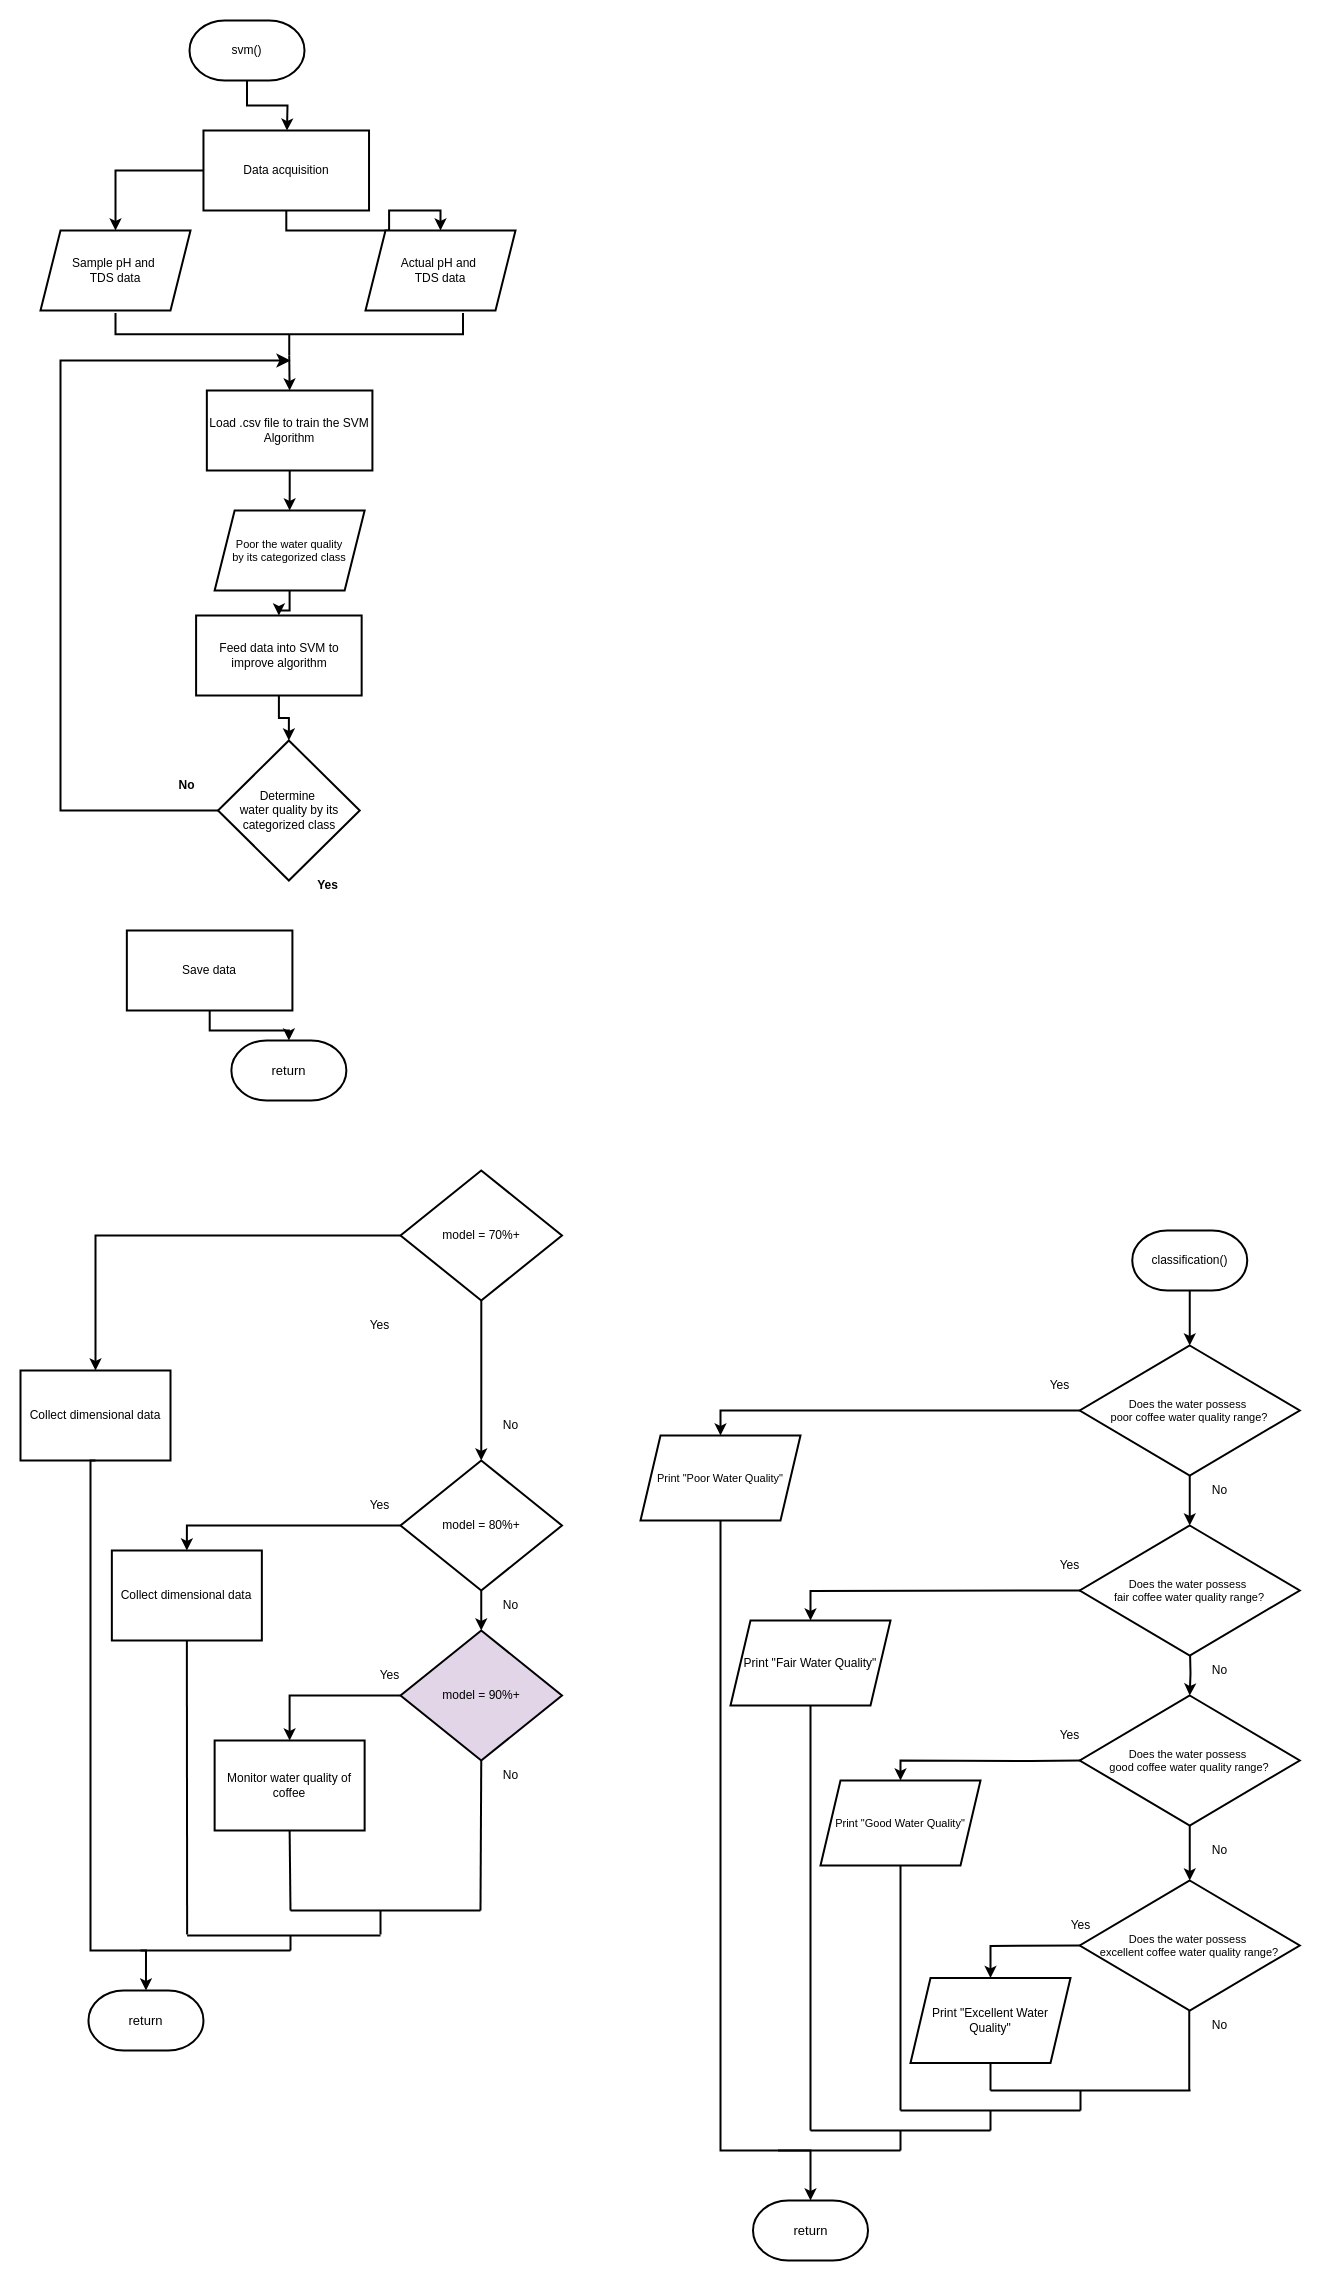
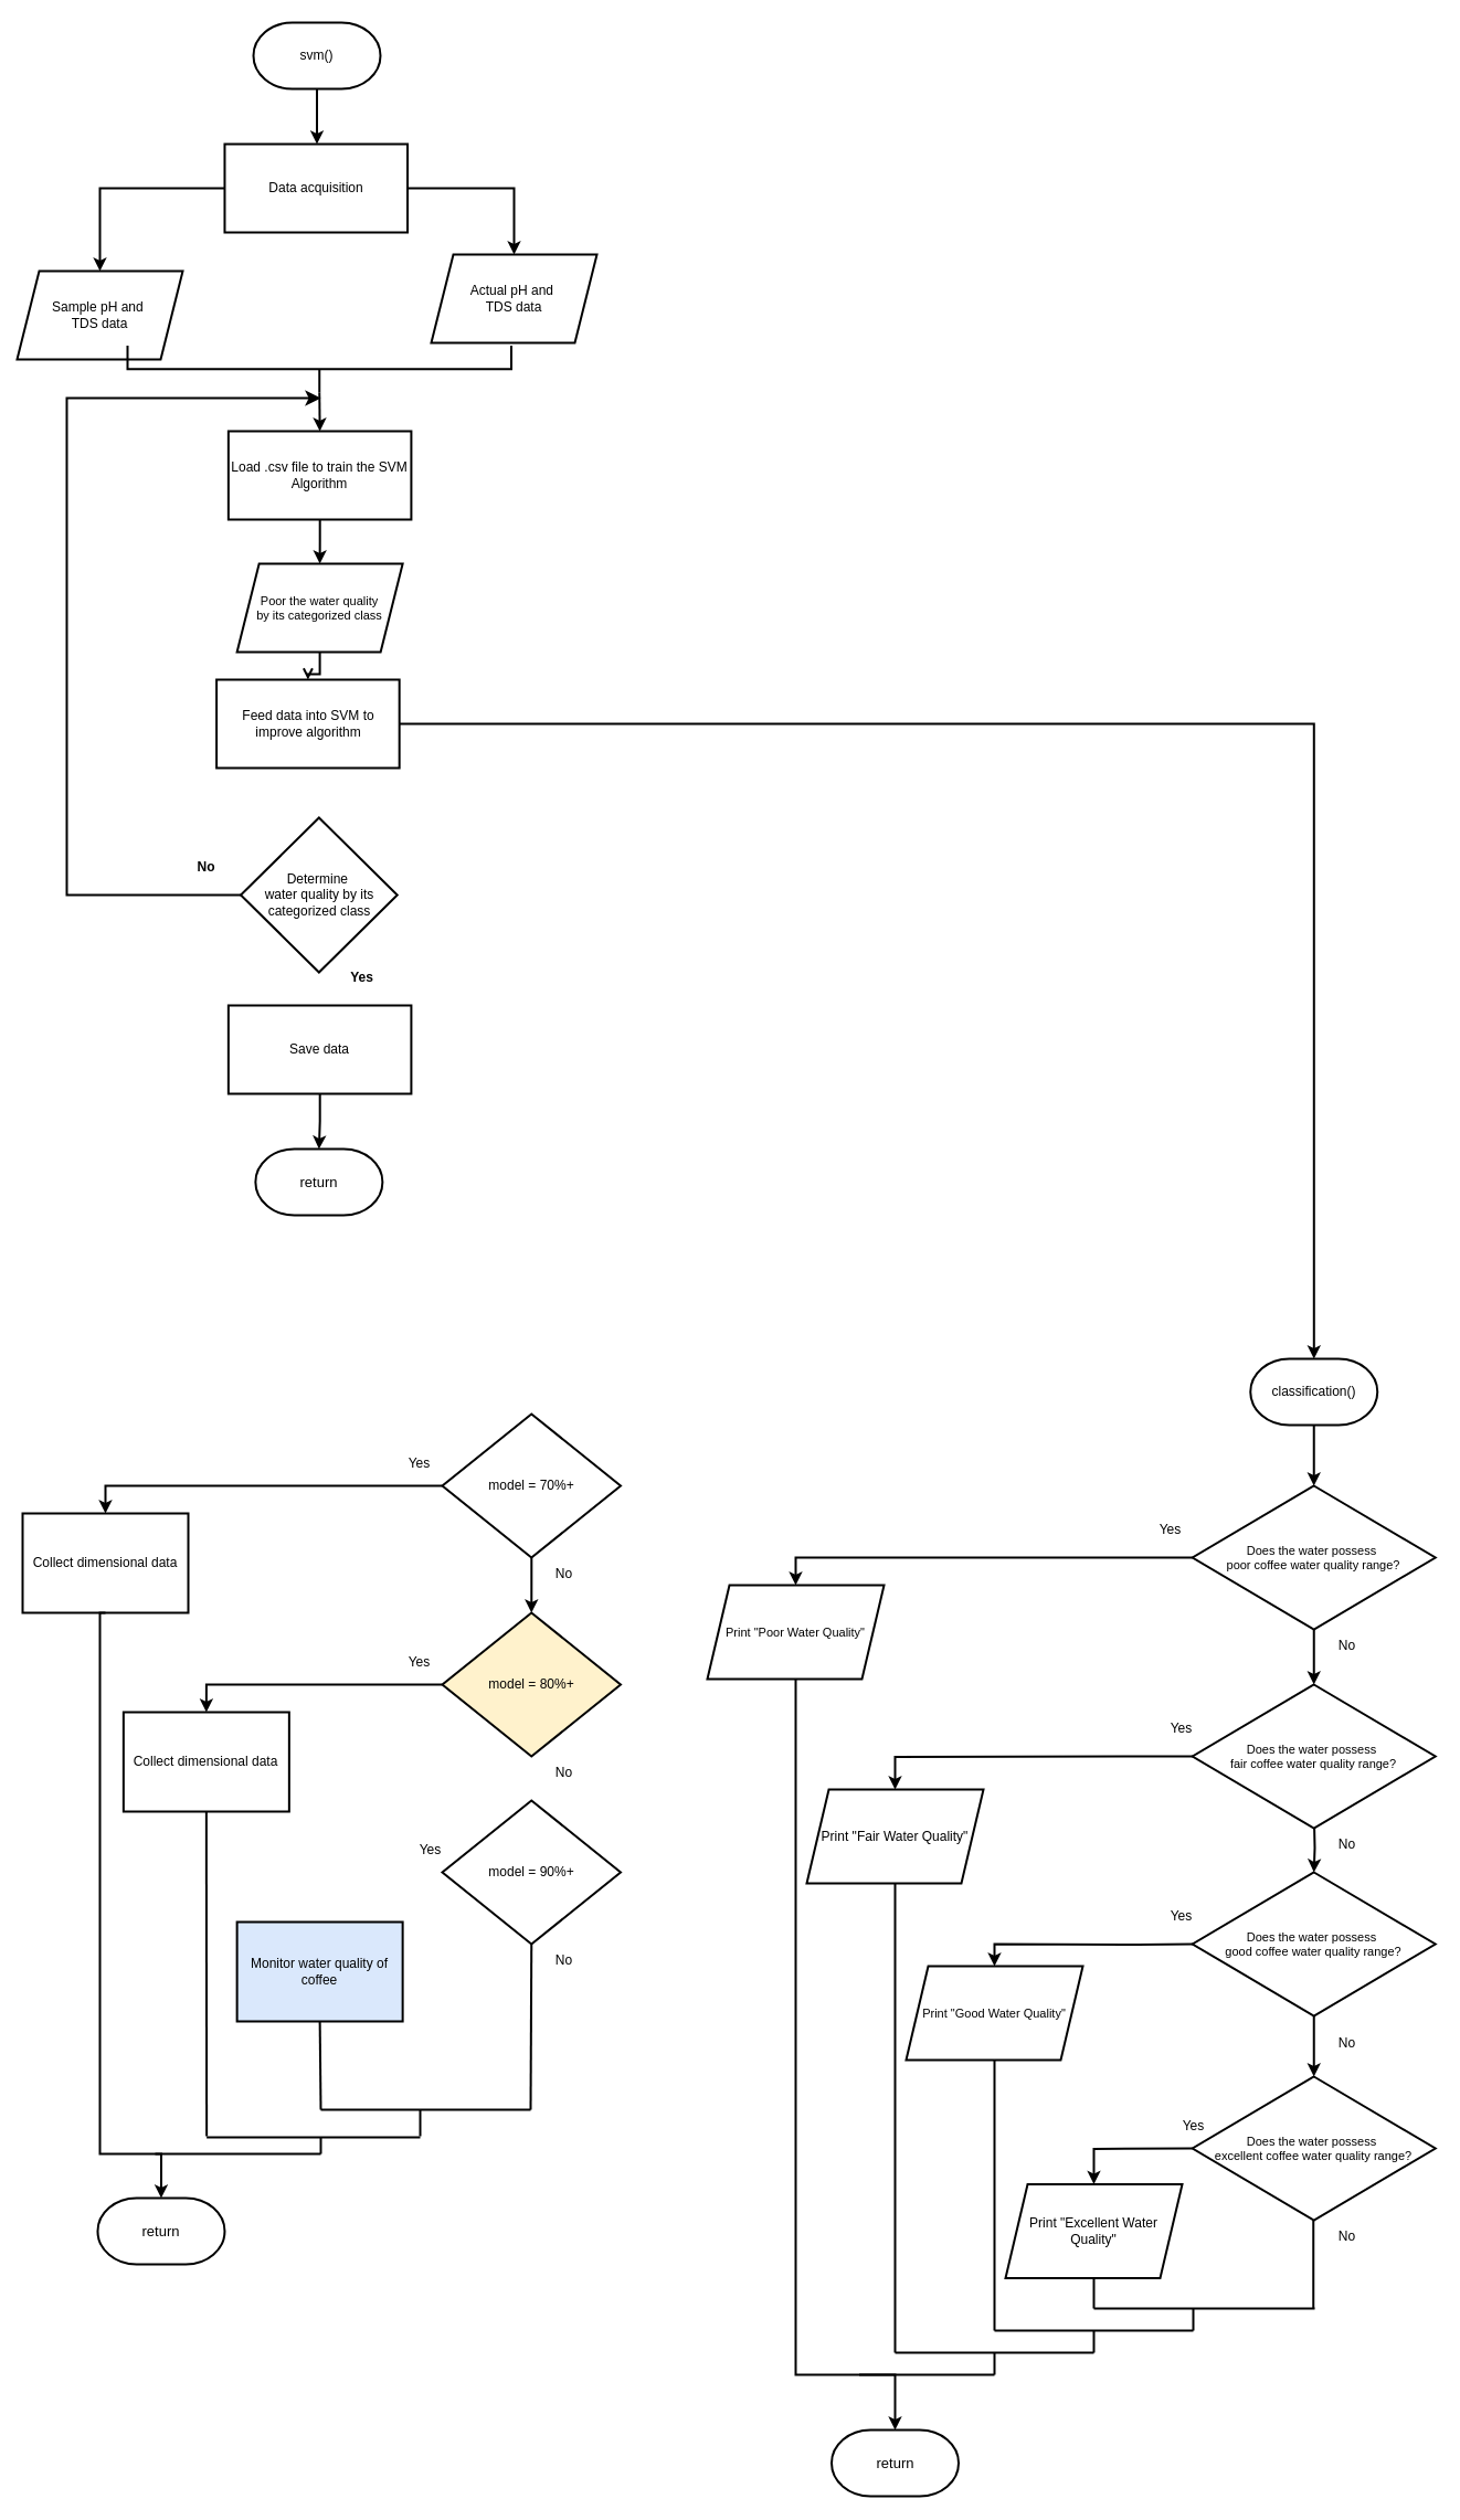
- <mxCell id="3" value="svm()" style="strokeWidth=2;html=1;shape=mxgraph.flowchart.terminator;whiteSpace=wrap;" parent="1" vertex="1"><mxGeometry x="189" y="20" width="115" height="60" as="geometry" /></mxCell>
+ <mxCell id="3" value="svm()" style="strokeWidth=2;html=1;shape=mxgraph.flowchart.terminator;whiteSpace=wrap;" parent="1" vertex="1"><mxGeometry x="229" y="20" width="115" height="60" as="geometry" /></mxCell>
- <mxCell id="19" value="Sample pH and&amp;nbsp;&lt;div&gt;TDS data&lt;/div&gt;" style="shape=parallelogram;perimeter=parallelogramPerimeter;whiteSpace=wrap;html=1;fixedSize=1;strokeWidth=2;" parent="1" vertex="1"><mxGeometry x="40" y="230" width="150" height="80" as="geometry" /></mxCell>
+ <mxCell id="19" value="Sample pH and&amp;nbsp;&lt;div&gt;TDS data&lt;/div&gt;" style="shape=parallelogram;perimeter=parallelogramPerimeter;whiteSpace=wrap;html=1;fixedSize=1;strokeWidth=2;" parent="1" vertex="1"><mxGeometry x="15" y="245" width="150" height="80" as="geometry" /></mxCell>
- <mxCell id="9" value="Actual pH and&amp;nbsp;&lt;div&gt;TDS data&lt;/div&gt;" style="shape=parallelogram;perimeter=parallelogramPerimeter;whiteSpace=wrap;html=1;fixedSize=1;strokeWidth=2;" parent="1" vertex="1"><mxGeometry x="365" y="230" width="150" height="80" as="geometry" /></mxCell>
+ <mxCell id="9" value="Actual pH and&amp;nbsp;&lt;div&gt;TDS data&lt;/div&gt;" style="shape=parallelogram;perimeter=parallelogramPerimeter;whiteSpace=wrap;html=1;fixedSize=1;strokeWidth=2;" parent="1" vertex="1"><mxGeometry x="390" y="230" width="150" height="80" as="geometry" /></mxCell>
- <mxCell id="12" style="edgeStyle=orthogonalEdgeStyle;rounded=0;orthogonalLoop=1;jettySize=auto;html=1;entryX=0.5;entryY=0;entryDx=0;entryDy=0;strokeWidth=2;" parent="1" source="13" target="14" edge="1"><mxGeometry relative="1" as="geometry" /></mxCell>
+ <mxCell id="12" style="edgeStyle=orthogonalEdgeStyle;rounded=0;orthogonalLoop=1;jettySize=auto;html=1;entryX=0.5;entryY=0;entryDx=0;entryDy=0;strokeWidth=2;endArrow=open;" parent="1" source="13" target="14" edge="1"><mxGeometry relative="1" as="geometry" /></mxCell>
- <mxCell id="17" style="edgeStyle=orthogonalEdgeStyle;rounded=0;orthogonalLoop=1;jettySize=auto;html=1;entryX=0.5;entryY=0;entryDx=0;entryDy=0;entryPerimeter=0;strokeWidth=2;" parent="1" source="14" target="4" edge="1"><mxGeometry relative="1" as="geometry" /></mxCell>
+ <mxCell id="17" style="edgeStyle=orthogonalEdgeStyle;rounded=0;orthogonalLoop=1;jettySize=auto;html=1;strokeWidth=2;" parent="1" source="14" target="52" edge="1"><mxGeometry relative="1" as="geometry" /></mxCell>
- <mxCell id="15" value="Save data" style="rounded=0;whiteSpace=wrap;html=1;strokeWidth=2;" parent="1" vertex="1"><mxGeometry x="126.35" y="930" width="165.56" height="80" as="geometry" /></mxCell>
+ <mxCell id="15" value="Save data" style="rounded=0;whiteSpace=wrap;html=1;strokeWidth=2;" parent="1" vertex="1"><mxGeometry x="206.35" y="910" width="165.56" height="80" as="geometry" /></mxCell>
- <mxCell id="26" value="model = 70%+" style="rhombus;whiteSpace=wrap;html=1;strokeWidth=2;" vertex="1" parent="1"><mxGeometry x="400" y="1170" width="161.5" height="130" as="geometry" /></mxCell>
+ <mxCell id="26" value="model = 70%+" style="rhombus;whiteSpace=wrap;html=1;strokeWidth=2;" vertex="1" parent="1"><mxGeometry x="400" y="1280" width="161.5" height="130" as="geometry" /></mxCell>
- <mxCell id="35" value="model = 80%+" style="rhombus;whiteSpace=wrap;html=1;strokeWidth=2;" vertex="1" parent="1"><mxGeometry x="400" y="1460" width="161.5" height="130" as="geometry" /></mxCell>
+ <mxCell id="35" value="model = 80%+" style="rhombus;whiteSpace=wrap;html=1;strokeWidth=2;fillColor=#fff2cc;" vertex="1" parent="1"><mxGeometry x="400" y="1460" width="161.5" height="130" as="geometry" /></mxCell>
- <mxCell id="33" style="edgeStyle=orthogonalEdgeStyle;rounded=0;orthogonalLoop=1;jettySize=auto;html=1;strokeWidth=2;" edge="1" parent="1" source="35" target="32"><mxGeometry relative="1" as="geometry" /></mxCell>
- <mxCell id="31" style="edgeStyle=orthogonalEdgeStyle;rounded=0;orthogonalLoop=1;jettySize=auto;html=1;entryX=0.5;entryY=0;entryDx=0;entryDy=0;strokeWidth=2;" edge="1" parent="1" source="32" target="28"><mxGeometry relative="1" as="geometry" /></mxCell>
- <mxCell id="32" value="model = 90%+" style="rhombus;whiteSpace=wrap;html=1;strokeWidth=2;fillColor=#e1d5e7;" vertex="1" parent="1"><mxGeometry x="400" y="1630" width="161.5" height="130" as="geometry" /></mxCell>
+ <mxCell id="32" value="model = 90%+" style="rhombus;whiteSpace=wrap;html=1;strokeWidth=2;" vertex="1" parent="1"><mxGeometry x="400" y="1630" width="161.5" height="130" as="geometry" /></mxCell>
- <mxCell id="28" value="Monitor water quality of coffee" style="rounded=0;whiteSpace=wrap;html=1;strokeWidth=2;" vertex="1" parent="1"><mxGeometry x="214.13" y="1740" width="150" height="90" as="geometry" /></mxCell>
+ <mxCell id="28" value="Monitor water quality of coffee" style="rounded=0;whiteSpace=wrap;html=1;strokeWidth=2;fillColor=#dae8fc;" vertex="1" parent="1"><mxGeometry x="214.13" y="1740" width="150" height="90" as="geometry" /></mxCell>
